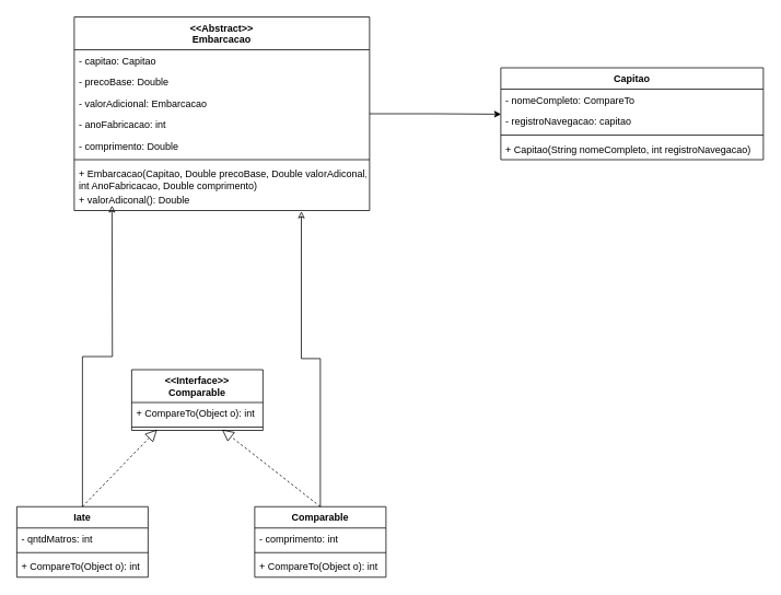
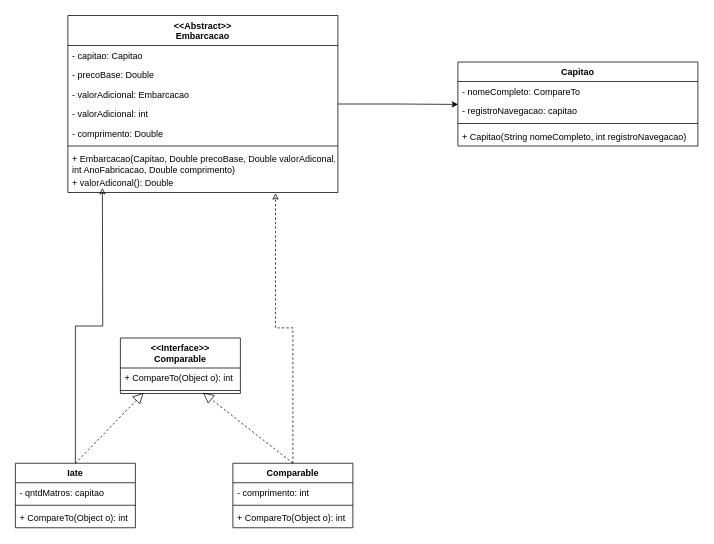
- <mxCell id="7" value="- anoFabricacao: int" style="text;strokeColor=none;fillColor=none;align=left;verticalAlign=top;spacingLeft=4;spacingRight=4;overflow=hidden;rotatable=0;points=[[0,0.5],[1,0.5]];portConstraint=eastwest;" vertex="1" parent="3"><mxGeometry y="118" width="360" height="26" as="geometry" /></mxCell>
+ <mxCell id="7" value="- valorAdicional: int" style="text;strokeColor=none;fillColor=none;align=left;verticalAlign=top;spacingLeft=4;spacingRight=4;overflow=hidden;rotatable=0;points=[[0,0.5],[1,0.5]];portConstraint=eastwest;" vertex="1" parent="3"><mxGeometry y="118" width="360" height="26" as="geometry" /></mxCell>
- <mxCell id="17" style="edgeStyle=orthogonalEdgeStyle;rounded=0;orthogonalLoop=1;jettySize=auto;html=1;endArrow=classic;endFill=0;entryX=0.769;entryY=1.038;entryDx=0;entryDy=0;entryPerimeter=0;" edge="1" parent="1" source="18" target="11"><mxGeometry relative="1" as="geometry"><mxPoint x="235" y="250" as="targetPoint" /></mxGeometry></mxCell>
+ <mxCell id="17" style="edgeStyle=orthogonalEdgeStyle;rounded=0;orthogonalLoop=1;jettySize=auto;html=1;endArrow=classic;endFill=0;entryX=0.769;entryY=1.038;entryDx=0;entryDy=0;entryPerimeter=0;dashed=1;" edge="1" parent="1" source="18" target="11"><mxGeometry relative="1" as="geometry"><mxPoint x="235" y="250" as="targetPoint" /></mxGeometry></mxCell>
- <mxCell id="14" value="- qntdMatros: int" style="text;strokeColor=none;fillColor=none;align=left;verticalAlign=top;spacingLeft=4;spacingRight=4;overflow=hidden;rotatable=0;points=[[0,0.5],[1,0.5]];portConstraint=eastwest;" vertex="1" parent="13"><mxGeometry y="26" width="160" height="26" as="geometry" /></mxCell>
+ <mxCell id="14" value="- qntdMatros: capitao" style="text;strokeColor=none;fillColor=none;align=left;verticalAlign=top;spacingLeft=4;spacingRight=4;overflow=hidden;rotatable=0;points=[[0,0.5],[1,0.5]];portConstraint=eastwest;" vertex="1" parent="13"><mxGeometry y="26" width="160" height="26" as="geometry" /></mxCell>
